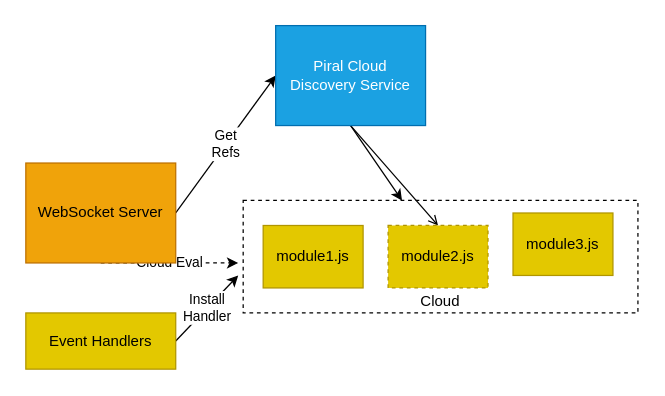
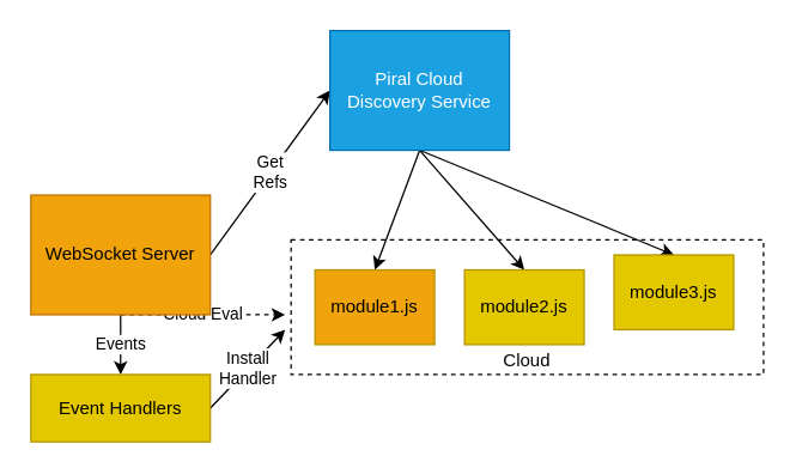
- <mxCell id="9" style="edgeStyle=none;html=1;exitX=0.5;exitY=1;exitDx=0;exitDy=0;" parent="1" source="10" target="2" edge="1"><mxGeometry relative="1" as="geometry" /></mxCell>
+ <mxCell id="9" style="edgeStyle=none;html=1;exitX=0.5;exitY=1;exitDx=0;exitDy=0;entryX=0.5;entryY=0;entryDx=0;entryDy=0;" parent="1" source="10" target="13" edge="1"><mxGeometry relative="1" as="geometry" /></mxCell>
+ <mxCell id="7" style="edgeStyle=none;html=1;exitX=0.5;exitY=1;exitDx=0;exitDy=0;entryX=0.5;entryY=0;entryDx=0;entryDy=0;" parent="1" source="10" target="11" edge="1"><mxGeometry relative="1" as="geometry" /></mxCell>
- <mxCell id="8" style="edgeStyle=none;html=1;exitX=0.5;exitY=1;exitDx=0;exitDy=0;entryX=0.5;entryY=0;entryDx=0;entryDy=0;endArrow=open;" parent="1" source="10" target="12" edge="1"><mxGeometry relative="1" as="geometry" /></mxCell>
+ <mxCell id="8" style="edgeStyle=none;html=1;exitX=0.5;exitY=1;exitDx=0;exitDy=0;entryX=0.5;entryY=0;entryDx=0;entryDy=0;" parent="1" source="10" target="12" edge="1"><mxGeometry relative="1" as="geometry" /></mxCell>
- <mxCell id="11" value="module1.js" style="rounded=0;whiteSpace=wrap;html=1;fillColor=#e3c800;fontColor=#000000;strokeColor=#B09500;" parent="1" vertex="1"><mxGeometry x="210" y="180" width="80" height="50" as="geometry" /></mxCell>
+ <mxCell id="11" value="module1.js" style="rounded=0;whiteSpace=wrap;html=1;fillColor=#f0a30a;fontColor=#000000;strokeColor=#B09500;" parent="1" vertex="1"><mxGeometry x="210" y="180" width="80" height="50" as="geometry" /></mxCell>
- <mxCell id="12" value="module2.js" style="rounded=0;whiteSpace=wrap;html=1;fillColor=#e3c800;fontColor=#000000;strokeColor=#B09500;dashed=1;" parent="1" vertex="1"><mxGeometry x="310" y="180" width="80" height="50" as="geometry" /></mxCell>
+ <mxCell id="12" value="module2.js" style="rounded=0;whiteSpace=wrap;html=1;fillColor=#e3c800;fontColor=#000000;strokeColor=#B09500;" parent="1" vertex="1"><mxGeometry x="310" y="180" width="80" height="50" as="geometry" /></mxCell>
+ <mxCell id="5" value="Events" style="edgeStyle=none;html=1;exitX=0.5;exitY=1;exitDx=0;exitDy=0;entryX=0.5;entryY=0;entryDx=0;entryDy=0;" parent="1" source="6" target="15" edge="1"><mxGeometry relative="1" as="geometry" /></mxCell>
